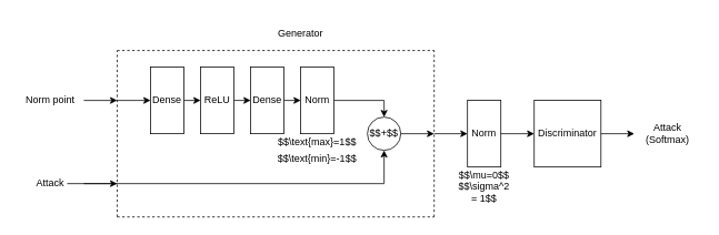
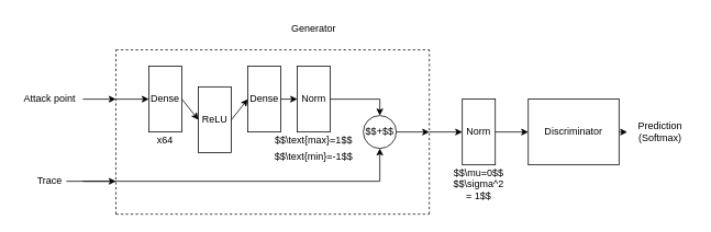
- <mxCell id="14" value="Generator" style="text;html=1;strokeColor=none;fillColor=none;align=center;verticalAlign=middle;whiteSpace=wrap;rounded=0;dashed=1;" parent="1" vertex="1"><mxGeometry x="320" y="20" width="80" height="40" as="geometry" /></mxCell>
+ <mxCell id="14" value="Generator" style="text;html=1;strokeColor=none;fillColor=none;align=center;verticalAlign=middle;whiteSpace=wrap;rounded=0;dashed=1;" parent="1" vertex="1"><mxGeometry x="340" y="15" width="80" height="40" as="geometry" /></mxCell>
- <mxCell id="13" value="Norm point" style="text;html=1;strokeColor=none;fillColor=none;align=center;verticalAlign=middle;whiteSpace=wrap;rounded=0;dashed=1;" parent="1" vertex="1"><mxGeometry x="20" y="100" width="80" height="40" as="geometry" /></mxCell>
+ <mxCell id="13" value="Attack point" style="text;html=1;strokeColor=none;fillColor=none;align=center;verticalAlign=middle;whiteSpace=wrap;rounded=0;dashed=1;" parent="1" vertex="1"><mxGeometry x="20" y="100" width="80" height="40" as="geometry" /></mxCell>
- <mxCell id="20" value="ReLU" style="rounded=0;whiteSpace=wrap;html=1;fillColor=default;" parent="1" vertex="1"><mxGeometry x="240" y="80" width="40" height="80" as="geometry" /></mxCell>
+ <mxCell id="20" value="ReLU" style="rounded=0;whiteSpace=wrap;html=1;fillColor=default;" parent="1" vertex="1"><mxGeometry x="240" y="105" width="40" height="80" as="geometry" /></mxCell>
- <mxCell id="2" value="Discriminator" style="whiteSpace=wrap;html=1;aspect=fixed;" parent="1" vertex="1"><mxGeometry x="640" y="120" width="80" height="80" as="geometry" /></mxCell>
+ <mxCell id="2" value="Discriminator" style="whiteSpace=wrap;html=1;aspect=fixed;" parent="1" vertex="1"><mxGeometry x="640" y="120" width="110" height="80" as="geometry" /></mxCell>
- <mxCell id="8" value="Attack (Softmax)" style="text;html=1;strokeColor=none;fillColor=none;align=center;verticalAlign=middle;whiteSpace=wrap;rounded=0;" parent="1" vertex="1"><mxGeometry x="760" y="140" width="80" height="40" as="geometry" /></mxCell>
+ <mxCell id="8" value="Prediction (Softmax)" style="text;html=1;strokeColor=none;fillColor=none;align=center;verticalAlign=middle;whiteSpace=wrap;rounded=0;" parent="1" vertex="1"><mxGeometry x="760" y="140" width="80" height="40" as="geometry" /></mxCell>
+ <mxCell id="18" value="x64" style="text;html=1;strokeColor=none;fillColor=none;align=center;verticalAlign=middle;whiteSpace=wrap;rounded=0;" parent="1" vertex="1"><mxGeometry x="180" y="160" width="40" height="20" as="geometry" /></mxCell>
- <mxCell id="12" value="Attack" style="text;html=1;strokeColor=none;fillColor=none;align=center;verticalAlign=middle;whiteSpace=wrap;rounded=0;dashed=1;" parent="1" vertex="1"><mxGeometry x="20" y="200" width="80" height="40" as="geometry" /></mxCell>
+ <mxCell id="12" value="Trace" style="text;html=1;strokeColor=none;fillColor=none;align=center;verticalAlign=middle;whiteSpace=wrap;rounded=0;dashed=1;" parent="1" vertex="1"><mxGeometry x="20" y="200" width="80" height="40" as="geometry" /></mxCell>
